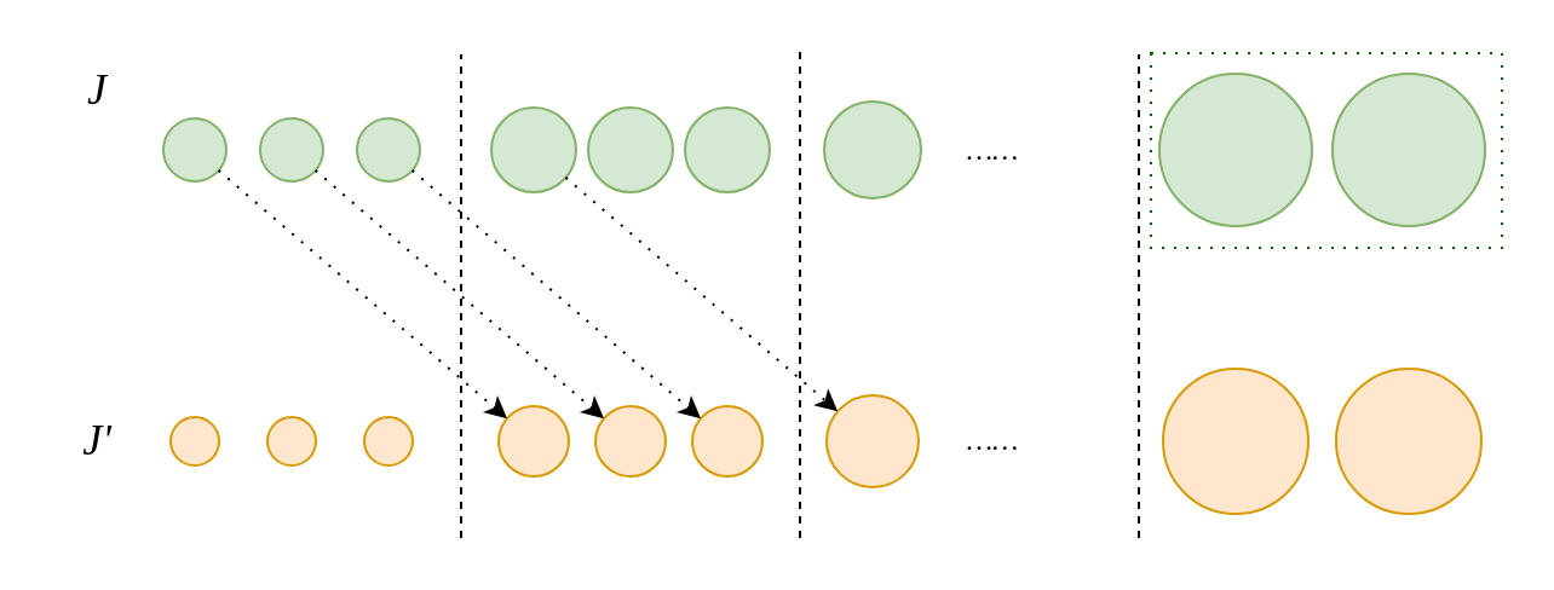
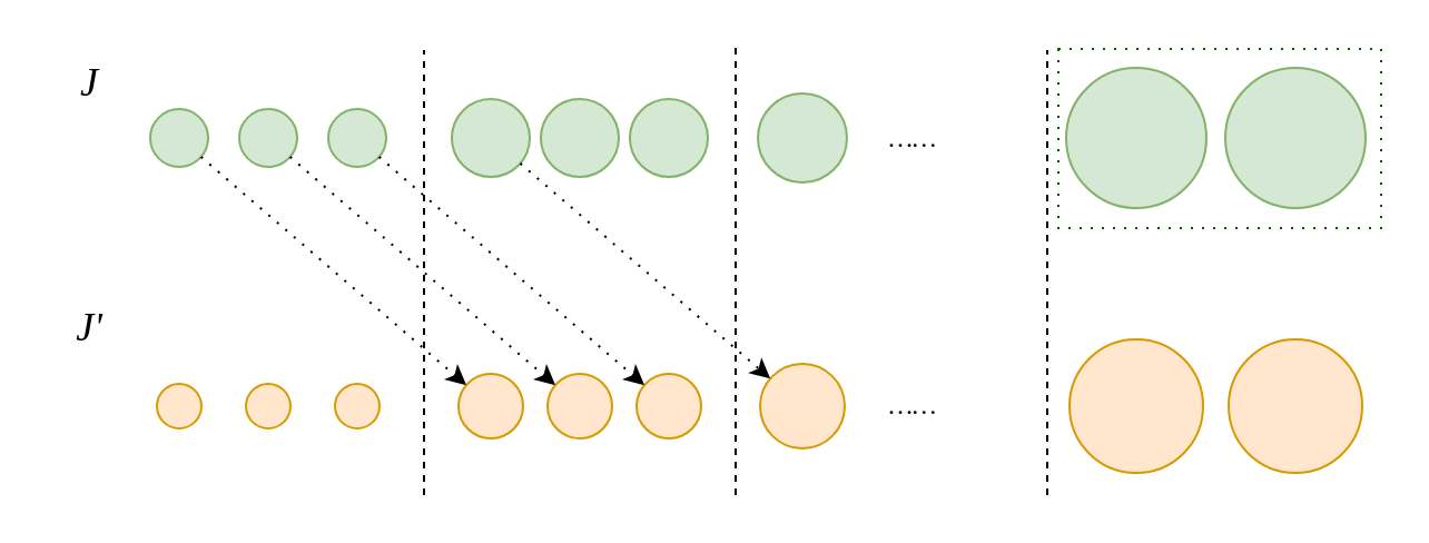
- <mxCell id="14" value="&lt;i&gt;&lt;font style=&quot;font-size: 18px&quot;&gt;J'&lt;/font&gt;&lt;/i&gt;" style="text;html=1;strokeColor=none;fillColor=none;align=center;verticalAlign=middle;whiteSpace=wrap;rounded=0;fontFamily=CMU Serif;" parent="1" vertex="1"><mxGeometry x="20" y="172" width="40" height="20" as="geometry" /></mxCell>
+ <mxCell id="14" value="&lt;i&gt;&lt;font style=&quot;font-size: 18px&quot;&gt;J'&lt;/font&gt;&lt;/i&gt;" style="text;html=1;strokeColor=none;fillColor=none;align=center;verticalAlign=middle;whiteSpace=wrap;rounded=0;fontFamily=CMU Serif;" parent="1" vertex="1"><mxGeometry x="20" y="137" width="40" height="20" as="geometry" /></mxCell>
